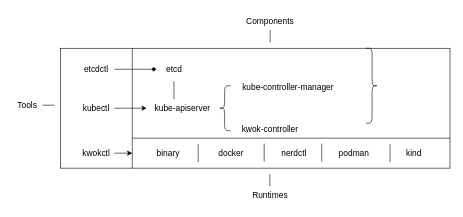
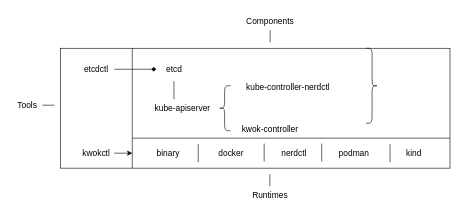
- <mxCell id="25" value="&lt;span style=&quot;font-size: 14px;&quot;&gt;kube-controller-manager&lt;/span&gt;" style="text;html=1;strokeColor=none;fillColor=none;align=center;verticalAlign=middle;whiteSpace=wrap;rounded=0;" parent="1" vertex="1"><mxGeometry x="390" y="130" width="180" height="30" as="geometry" /></mxCell>
+ <mxCell id="25" value="&lt;span style=&quot;font-size: 14px;&quot;&gt;kube-controller-nerdctl&lt;/span&gt;" style="text;html=1;strokeColor=none;fillColor=none;align=center;verticalAlign=middle;whiteSpace=wrap;rounded=0;" parent="1" vertex="1"><mxGeometry x="390" y="130" width="180" height="30" as="geometry" /></mxCell>
- <mxCell id="6" value="&lt;font style=&quot;font-size: 14px;&quot;&gt;kubectl&lt;/font&gt;" style="text;html=1;strokeColor=none;fillColor=none;align=center;verticalAlign=middle;whiteSpace=wrap;rounded=0;" parent="1" vertex="1"><mxGeometry x="130" y="165" width="60" height="30" as="geometry" /></mxCell>
- <mxCell id="18" value="" style="endArrow=classic;html=1;rounded=0;entryX=0;entryY=0.5;entryDx=0;entryDy=0;exitX=1;exitY=0.5;exitDx=0;exitDy=0;" parent="1" source="6" target="9" edge="1"><mxGeometry width="50" height="50" relative="1" as="geometry"><mxPoint x="210" y="185" as="sourcePoint" /><mxPoint x="250" y="184.5" as="targetPoint" /></mxGeometry></mxCell>
